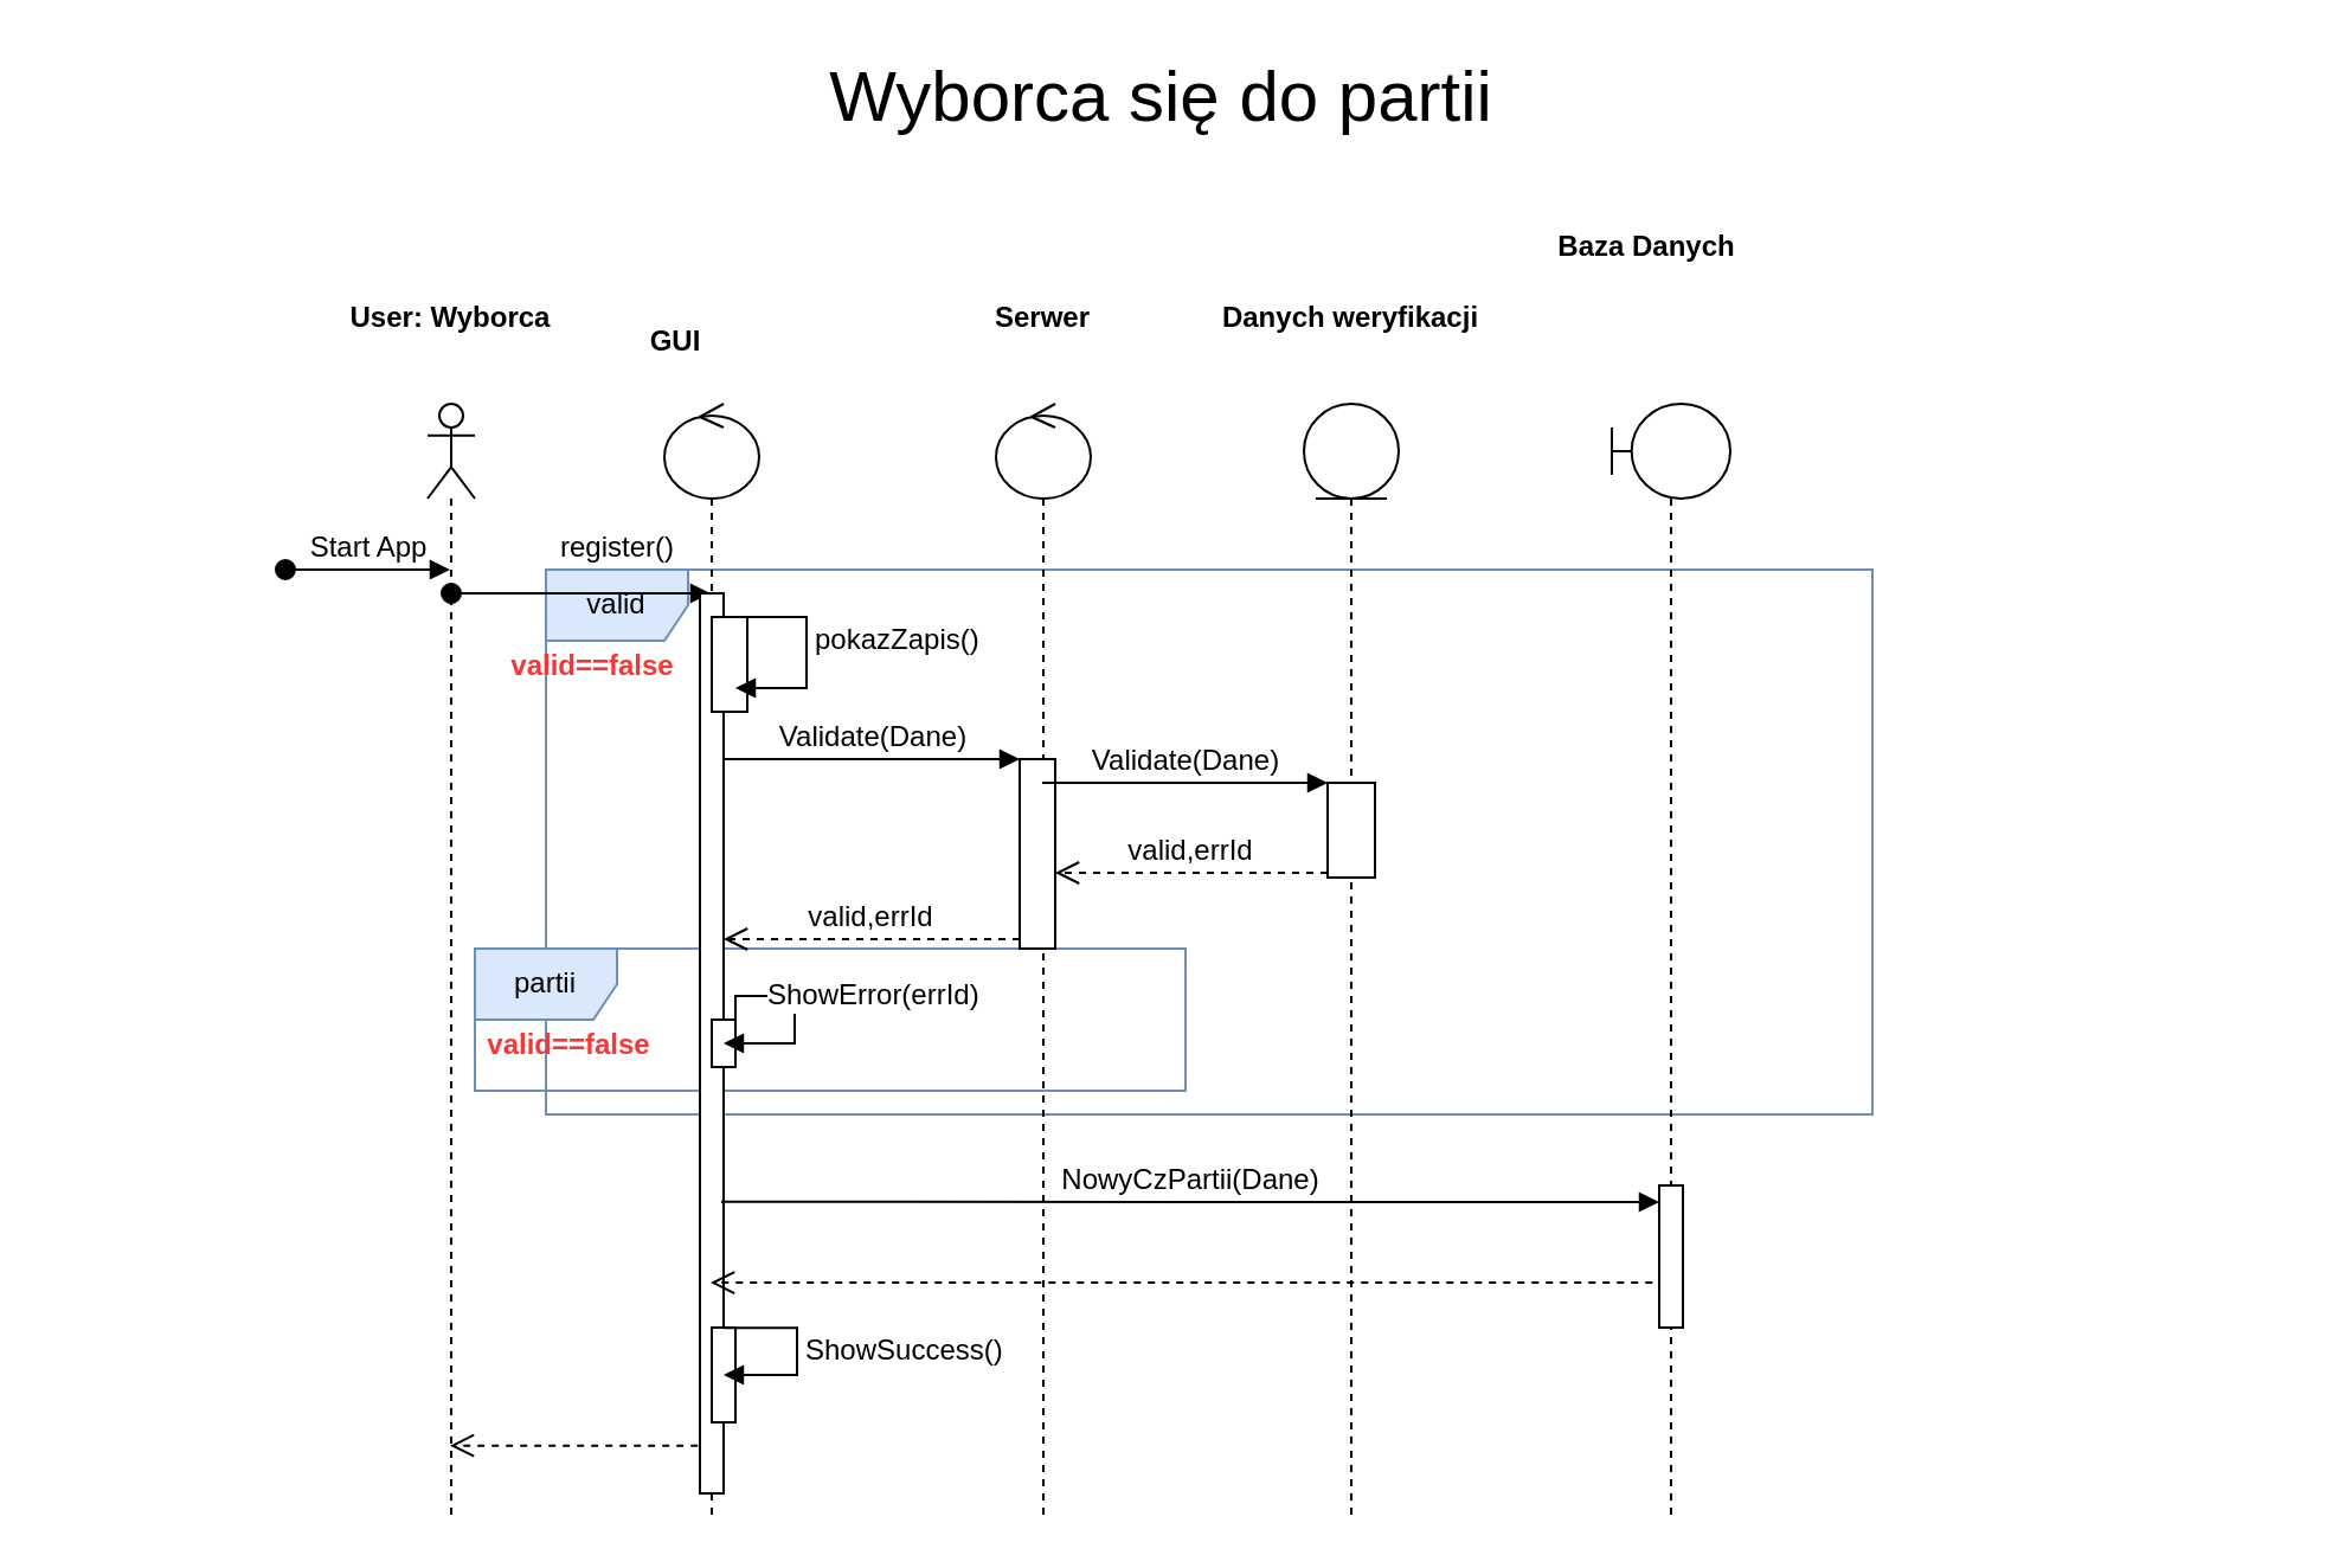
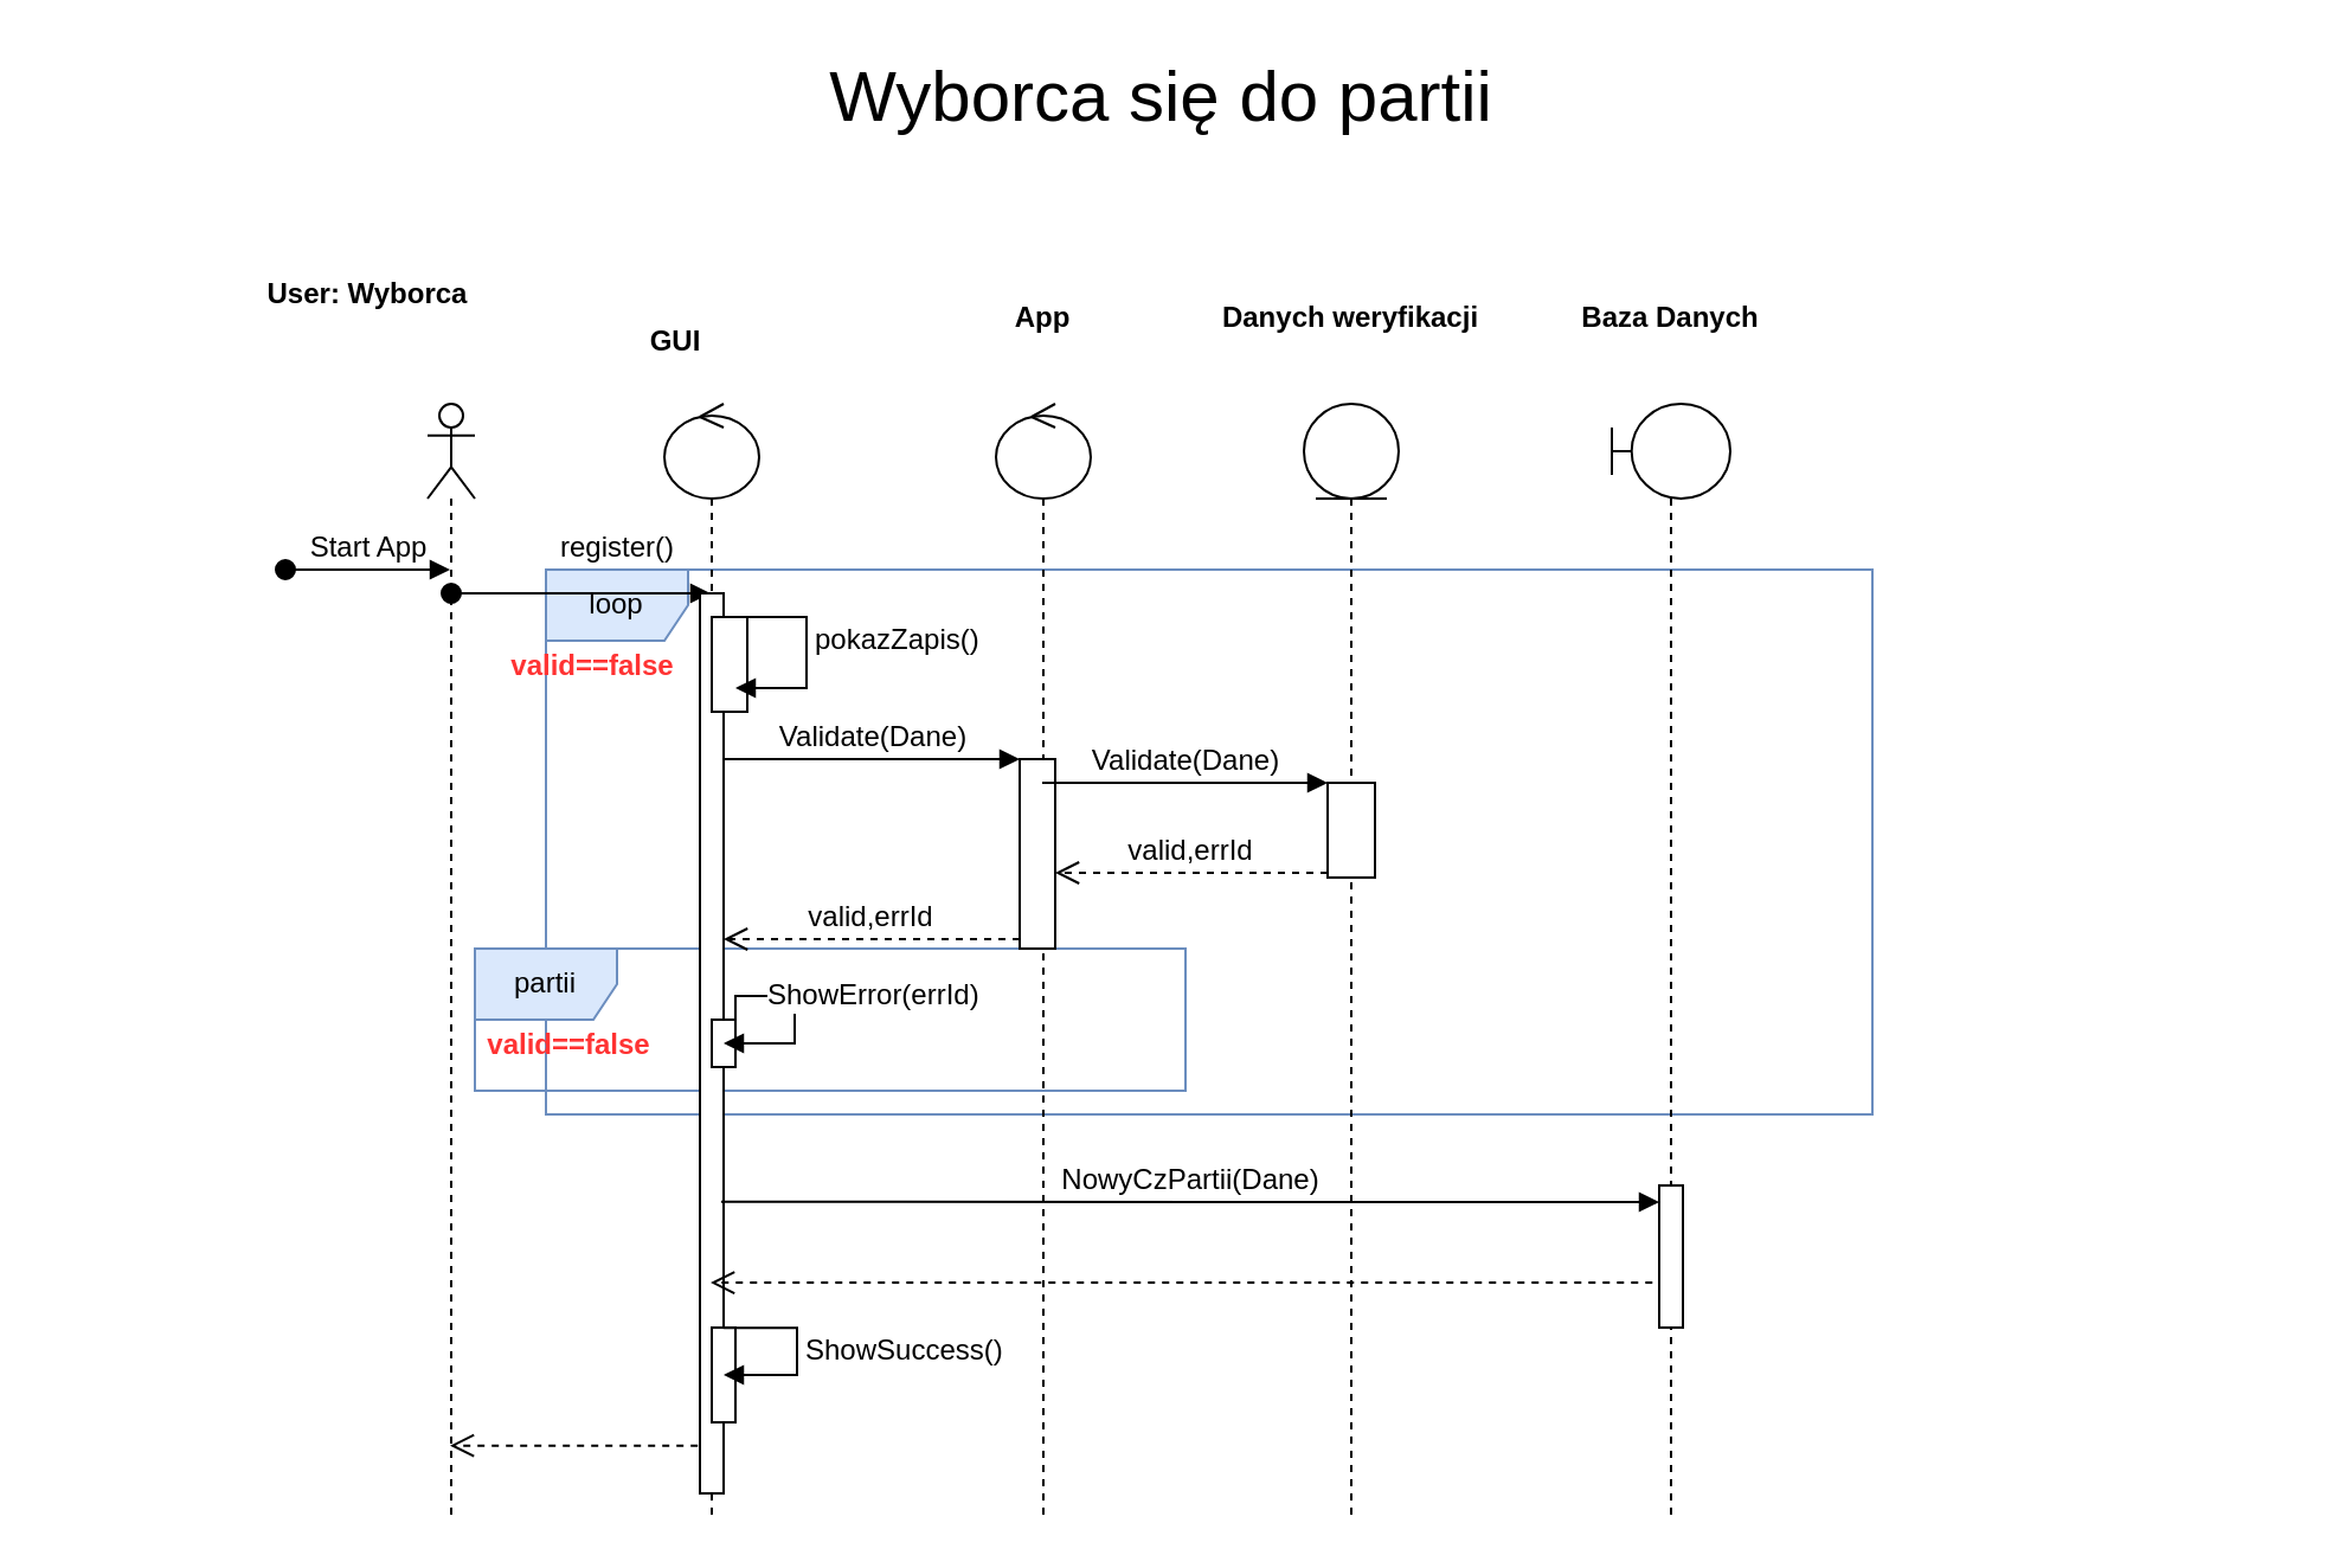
- <mxCell id="13" value="Baza Danych" style="text;align=center;fontStyle=1;verticalAlign=middle;spacingLeft=3;spacingRight=3;strokeColor=none;rotatable=0;points=[[0,0.5],[1,0.5]];portConstraint=eastwest;" parent="1" vertex="1"><mxGeometry x="655" y="90" width="80" height="26" as="geometry" /></mxCell>
+ <mxCell id="13" value="Baza Danych" style="text;align=center;fontStyle=1;verticalAlign=middle;spacingLeft=3;spacingRight=3;strokeColor=none;rotatable=0;points=[[0,0.5],[1,0.5]];portConstraint=eastwest;" parent="1" vertex="1"><mxGeometry x="665" y="120" width="80" height="26" as="geometry" /></mxCell>
- <mxCell id="9" value="User: Wyborca" style="text;align=center;fontStyle=1;verticalAlign=middle;spacingLeft=3;spacingRight=3;strokeColor=none;rotatable=0;points=[[0,0.5],[1,0.5]];portConstraint=eastwest;" parent="1" vertex="1"><mxGeometry x="150" y="120" width="80" height="26" as="geometry" /></mxCell>
+ <mxCell id="9" value="User: Wyborca" style="text;align=center;fontStyle=1;verticalAlign=middle;spacingLeft=3;spacingRight=3;strokeColor=none;rotatable=0;points=[[0,0.5],[1,0.5]];portConstraint=eastwest;" parent="1" vertex="1"><mxGeometry x="115" y="110" width="80" height="26" as="geometry" /></mxCell>
- <mxCell id="11" value="Serwer" style="text;align=center;fontStyle=1;verticalAlign=middle;spacingLeft=3;spacingRight=3;strokeColor=none;rotatable=0;points=[[0,0.5],[1,0.5]];portConstraint=eastwest;" parent="1" vertex="1"><mxGeometry x="400" y="120" width="80" height="26" as="geometry" /></mxCell>
+ <mxCell id="11" value="App" style="text;align=center;fontStyle=1;verticalAlign=middle;spacingLeft=3;spacingRight=3;strokeColor=none;rotatable=0;points=[[0,0.5],[1,0.5]];portConstraint=eastwest;" parent="1" vertex="1"><mxGeometry x="400" y="120" width="80" height="26" as="geometry" /></mxCell>
- <mxCell id="2" value="valid" style="shape=umlFrame;whiteSpace=wrap;html=1;fontSize=12;fillColor=#dae8fc;strokeColor=#6c8ebf;" parent="1" vertex="1"><mxGeometry x="230" y="240" width="560" height="230" as="geometry" /></mxCell>
+ <mxCell id="2" value="loop" style="shape=umlFrame;whiteSpace=wrap;html=1;fontSize=12;fillColor=#dae8fc;strokeColor=#6c8ebf;" parent="1" vertex="1"><mxGeometry x="230" y="240" width="560" height="230" as="geometry" /></mxCell>
